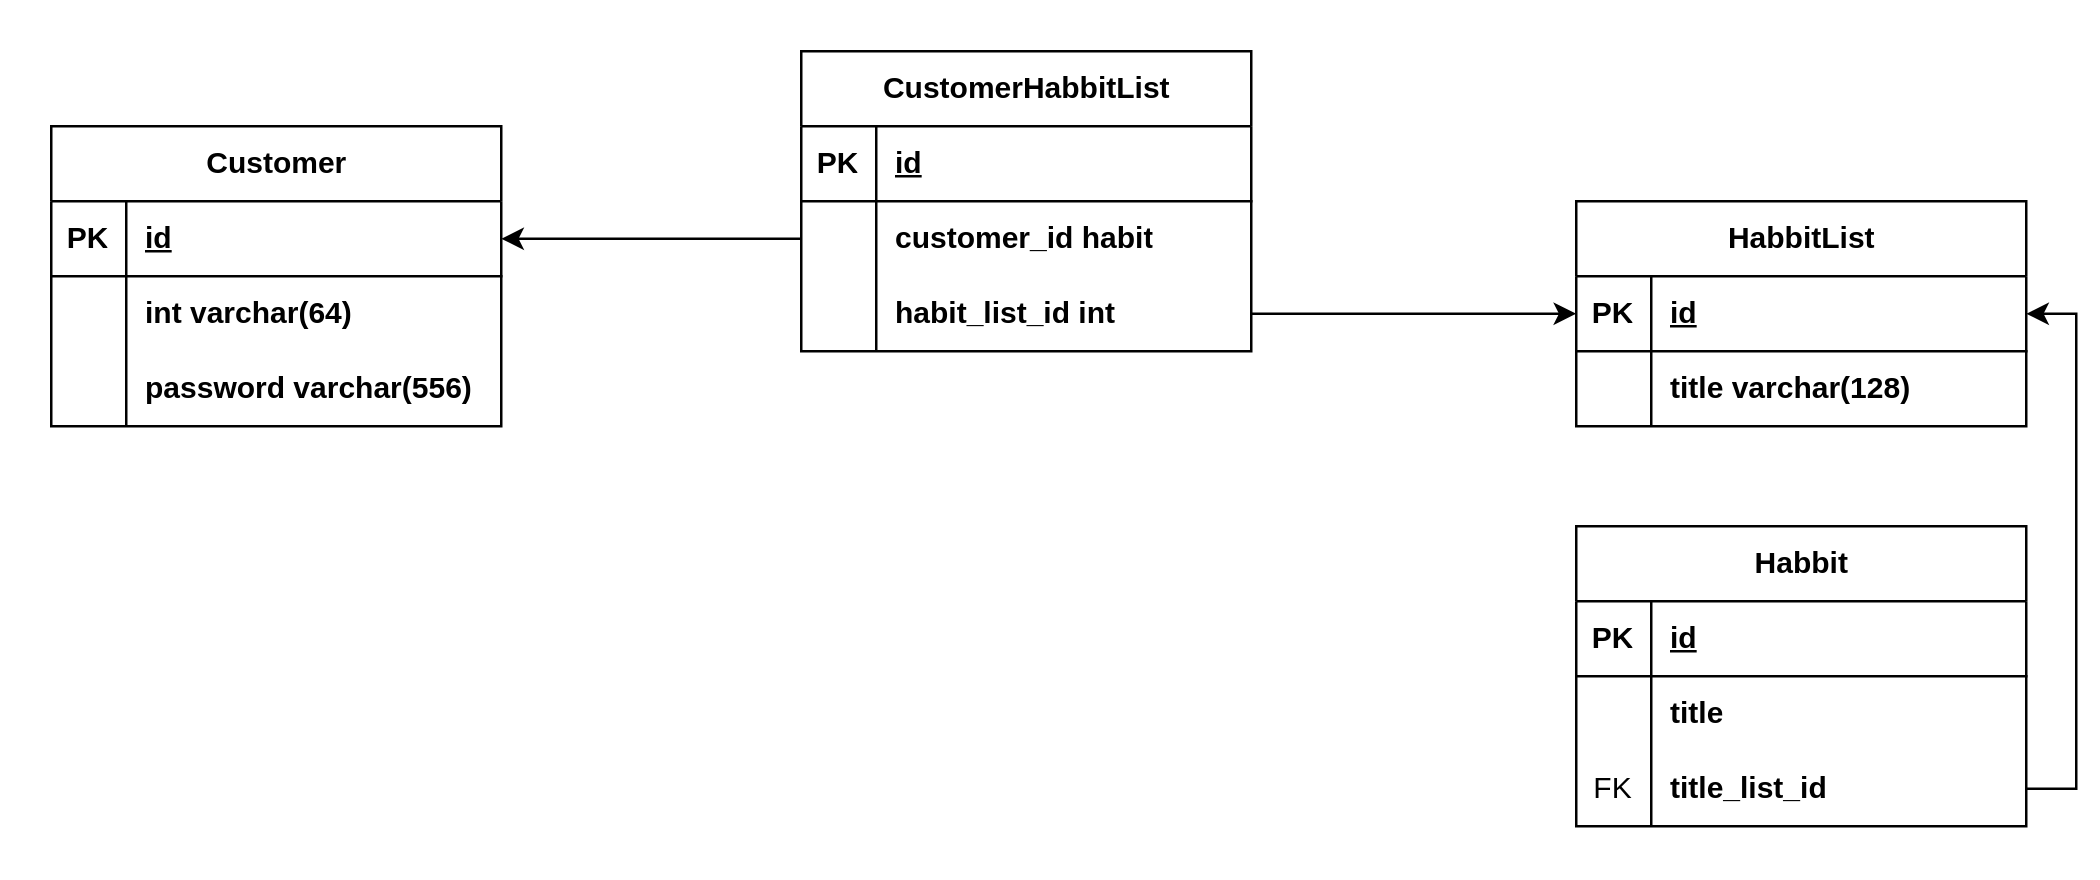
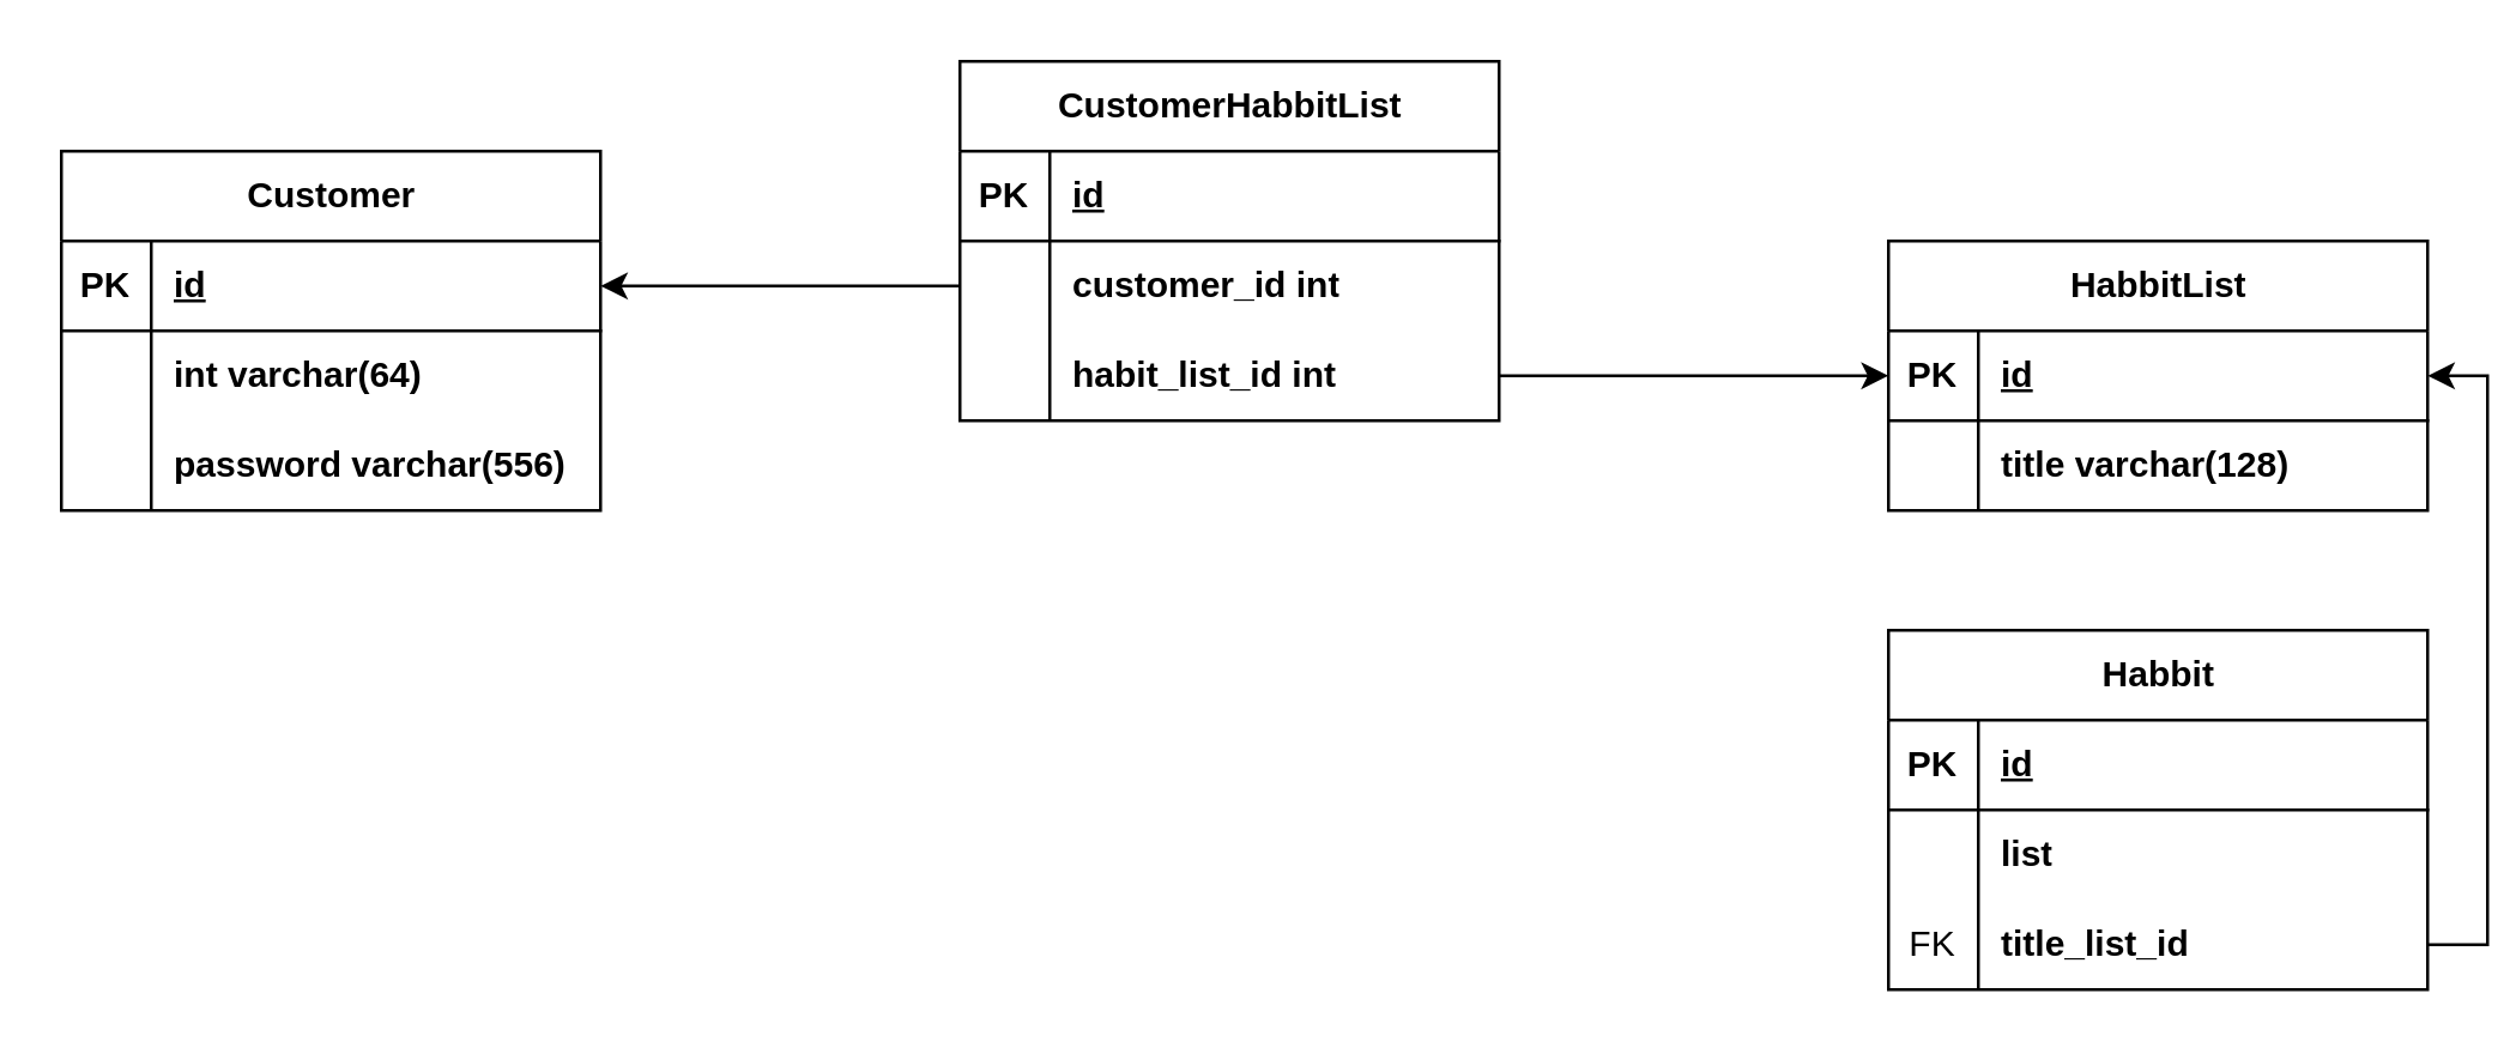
- <mxCell id="35" value="&lt;b&gt;customer_id habit&lt;/b&gt;" style="shape=partialRectangle;connectable=0;fillColor=none;top=0;left=0;bottom=0;right=0;align=left;spacingLeft=6;overflow=hidden;whiteSpace=wrap;html=1;labelBorderColor=none;labelBackgroundColor=none;fontStyle=0" parent="33" vertex="1"><mxGeometry x="30" width="150" height="30" as="geometry"><mxRectangle width="150" height="30" as="alternateBounds" /></mxGeometry></mxCell>
+ <mxCell id="35" value="&lt;b&gt;customer_id int&lt;/b&gt;" style="shape=partialRectangle;connectable=0;fillColor=none;top=0;left=0;bottom=0;right=0;align=left;spacingLeft=6;overflow=hidden;whiteSpace=wrap;html=1;labelBorderColor=none;labelBackgroundColor=none;fontStyle=0" parent="33" vertex="1"><mxGeometry x="30" width="150" height="30" as="geometry"><mxRectangle width="150" height="30" as="alternateBounds" /></mxGeometry></mxCell>
- <mxCell id="25" value="&lt;b&gt;title&lt;/b&gt;" style="shape=partialRectangle;connectable=0;fillColor=none;top=0;left=0;bottom=0;right=0;align=left;spacingLeft=6;overflow=hidden;whiteSpace=wrap;html=1;labelBorderColor=none;labelBackgroundColor=none;fontStyle=0" parent="23" vertex="1"><mxGeometry x="30" width="150" height="30" as="geometry"><mxRectangle width="150" height="30" as="alternateBounds" /></mxGeometry></mxCell>
+ <mxCell id="25" value="&lt;b&gt;list&lt;/b&gt;" style="shape=partialRectangle;connectable=0;fillColor=none;top=0;left=0;bottom=0;right=0;align=left;spacingLeft=6;overflow=hidden;whiteSpace=wrap;html=1;labelBorderColor=none;labelBackgroundColor=none;fontStyle=0" parent="23" vertex="1"><mxGeometry x="30" width="150" height="30" as="geometry"><mxRectangle width="150" height="30" as="alternateBounds" /></mxGeometry></mxCell>
